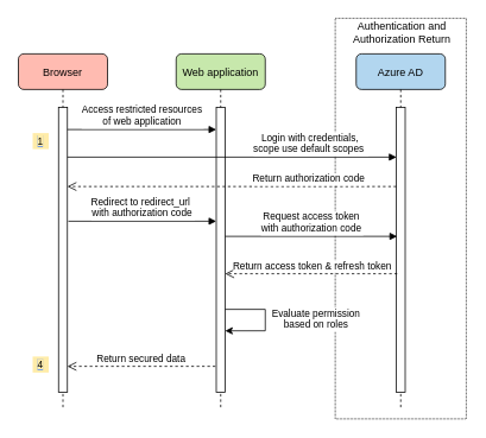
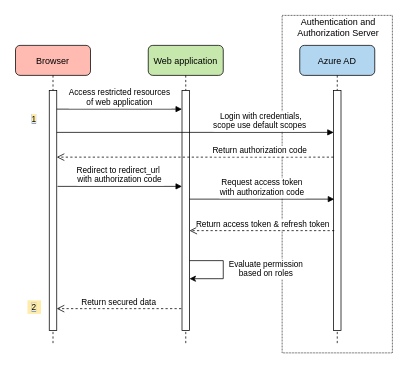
- <mxCell id="20" value="Authentication and Authorization Return" style="text;html=1;strokeColor=none;fillColor=none;align=center;verticalAlign=middle;whiteSpace=wrap;rounded=0;dashed=1;dashPattern=1 1;" parent="1" vertex="1"><mxGeometry x="388.5" y="26" width="122.5" height="20" as="geometry" /></mxCell>
+ <mxCell id="20" value="Authentication and Authorization Server" style="text;html=1;strokeColor=none;fillColor=none;align=center;verticalAlign=middle;whiteSpace=wrap;rounded=0;dashed=1;dashPattern=1 1;" parent="1" vertex="1"><mxGeometry x="388.5" y="26" width="122.5" height="20" as="geometry" /></mxCell>
- <mxCell id="11" value="&lt;span style=&quot;background-color: rgb(255, 236, 169); font-size: 11px;&quot;&gt;1&lt;/span&gt;" style="rounded=0;whiteSpace=wrap;html=1;labelBackgroundColor=#4A86FF;fillColor=#FFECA9;strokeColor=none;fontSize=11;" parent="1" vertex="1"><mxGeometry x="36" y="149" width="18" height="18" as="geometry" /></mxCell>
+ <mxCell id="11" value="&lt;span style=&quot;background-color: rgb(255, 236, 169); font-size: 11px;&quot;&gt;1&lt;/span&gt;" style="rounded=0;whiteSpace=wrap;html=1;labelBackgroundColor=#4A86FF;fillColor=#ffffff;strokeColor=none;fontSize=11;" parent="1" vertex="1"><mxGeometry x="36" y="149" width="18" height="18" as="geometry" /></mxCell>
- <mxCell id="15" value="&lt;span style=&quot;background-color: rgb(255 , 236 , 169) ; font-size: 11px&quot;&gt;4&lt;/span&gt;" style="rounded=0;whiteSpace=wrap;html=1;labelBackgroundColor=#4A86FF;fillColor=#FFECA9;strokeColor=none;fontSize=11;" parent="1" vertex="1"><mxGeometry x="36" y="400" width="18" height="18" as="geometry" /></mxCell>
+ <mxCell id="15" value="&lt;span style=&quot;background-color: rgb(255 , 236 , 169) ; font-size: 11px&quot;&gt;2&lt;/span&gt;" style="rounded=0;whiteSpace=wrap;html=1;labelBackgroundColor=#4A86FF;fillColor=#FFECA9;strokeColor=none;fontSize=11;" parent="1" vertex="1"><mxGeometry x="36" y="400" width="18" height="18" as="geometry" /></mxCell>
